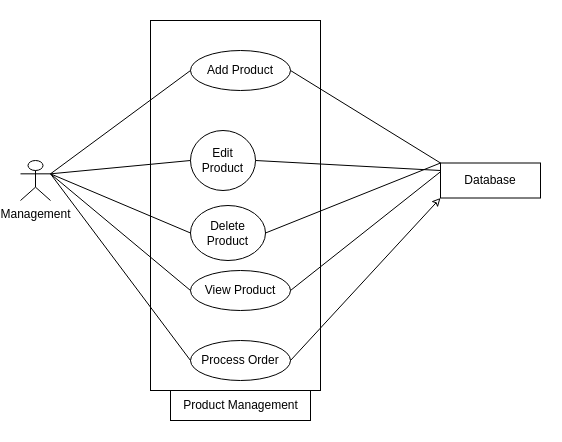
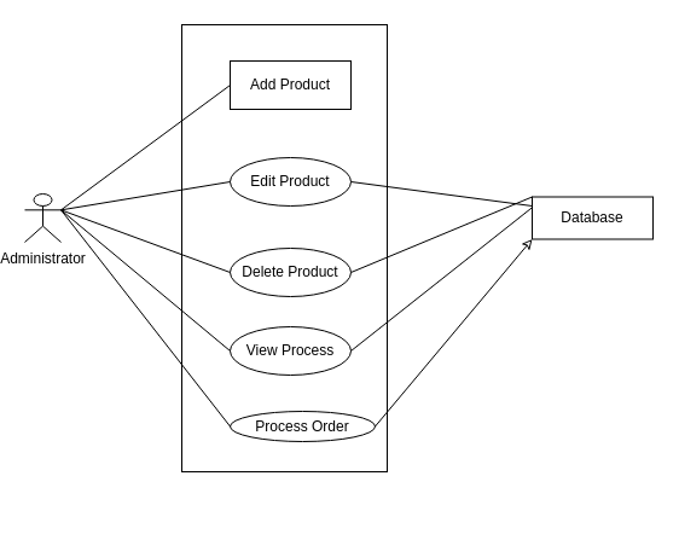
- <mxCell id="4" value="Add Product" style="ellipse;whiteSpace=wrap;html=1;fillColor=none;strokeColor=#000000;fontColor=#000000;" parent="1" vertex="1"><mxGeometry x="190" y="50" width="100" height="40" as="geometry" /></mxCell>
+ <mxCell id="4" value="Add Product" style="whiteSpace=wrap;html=1;fillColor=none;strokeColor=#000000;fontColor=#000000;rounded=0;" parent="1" vertex="1"><mxGeometry x="190" y="50" width="100" height="40" as="geometry" /></mxCell>
- <mxCell id="3" style="edgeStyle=none;html=1;exitX=1;exitY=0.5;exitDx=0;exitDy=0;entryX=0;entryY=0;entryDx=0;entryDy=0;endArrow=none;endFill=0;fillColor=none;strokeColor=#000000;fontColor=#000000;" parent="1" source="4" target="15" edge="1"><mxGeometry relative="1" as="geometry" /></mxCell>
- <mxCell id="10" value="Edit Product" style="ellipse;whiteSpace=wrap;html=1;fillColor=none;strokeColor=#000000;fontColor=#000000;" parent="1" vertex="1"><mxGeometry x="190" y="130" width="65" height="60" as="geometry" /></mxCell>
+ <mxCell id="10" value="Edit Product" style="ellipse;whiteSpace=wrap;html=1;fillColor=none;strokeColor=#000000;fontColor=#000000;" parent="1" vertex="1"><mxGeometry x="190" y="130" width="100" height="40" as="geometry" /></mxCell>
- <mxCell id="17" value="Management" style="shape=umlActor;verticalLabelPosition=bottom;verticalAlign=top;html=1;outlineConnect=0;fillColor=none;strokeColor=#000000;fontColor=#000000;" parent="1" vertex="1"><mxGeometry x="20" y="160" width="30" height="40" as="geometry" /></mxCell>
+ <mxCell id="17" value="Administrator" style="shape=umlActor;verticalLabelPosition=bottom;verticalAlign=top;html=1;outlineConnect=0;fillColor=none;strokeColor=#000000;fontColor=#000000;" parent="1" vertex="1"><mxGeometry x="20" y="160" width="30" height="40" as="geometry" /></mxCell>
- <mxCell id="8" value="Delete Product" style="ellipse;whiteSpace=wrap;html=1;fillColor=none;strokeColor=#000000;fontColor=#000000;" parent="1" vertex="1"><mxGeometry x="190" y="205" width="75" height="55" as="geometry" /></mxCell>
+ <mxCell id="8" value="Delete Product" style="ellipse;whiteSpace=wrap;html=1;fillColor=none;strokeColor=#000000;fontColor=#000000;" parent="1" vertex="1"><mxGeometry x="190" y="205" width="100" height="40" as="geometry" /></mxCell>
- <mxCell id="6" value="View Product" style="ellipse;whiteSpace=wrap;html=1;fillColor=none;strokeColor=#000000;fontColor=#000000;" parent="1" vertex="1"><mxGeometry x="190" y="270" width="100" height="40" as="geometry" /></mxCell>
+ <mxCell id="6" value="View Process" style="ellipse;whiteSpace=wrap;html=1;fillColor=none;strokeColor=#000000;fontColor=#000000;" parent="1" vertex="1"><mxGeometry x="190" y="270" width="100" height="40" as="geometry" /></mxCell>
- <mxCell id="20" value="Process Order" style="ellipse;whiteSpace=wrap;html=1;fillColor=none;strokeColor=#000000;fontColor=#000000;" parent="1" vertex="1"><mxGeometry x="190" y="340" width="100" height="40" as="geometry" /></mxCell>
+ <mxCell id="20" value="Process Order" style="ellipse;whiteSpace=wrap;html=1;fillColor=none;strokeColor=#000000;fontColor=#000000;" parent="1" vertex="1"><mxGeometry x="190" y="340" width="120" height="25" as="geometry" /></mxCell>
- <mxCell id="18" value="Product Management" style="text;html=1;align=center;verticalAlign=middle;resizable=0;points=[];autosize=1;strokeColor=#000000;fillColor=none;fontColor=#000000;" parent="1" vertex="1"><mxGeometry x="170" y="390" width="140" height="30" as="geometry" /></mxCell>
